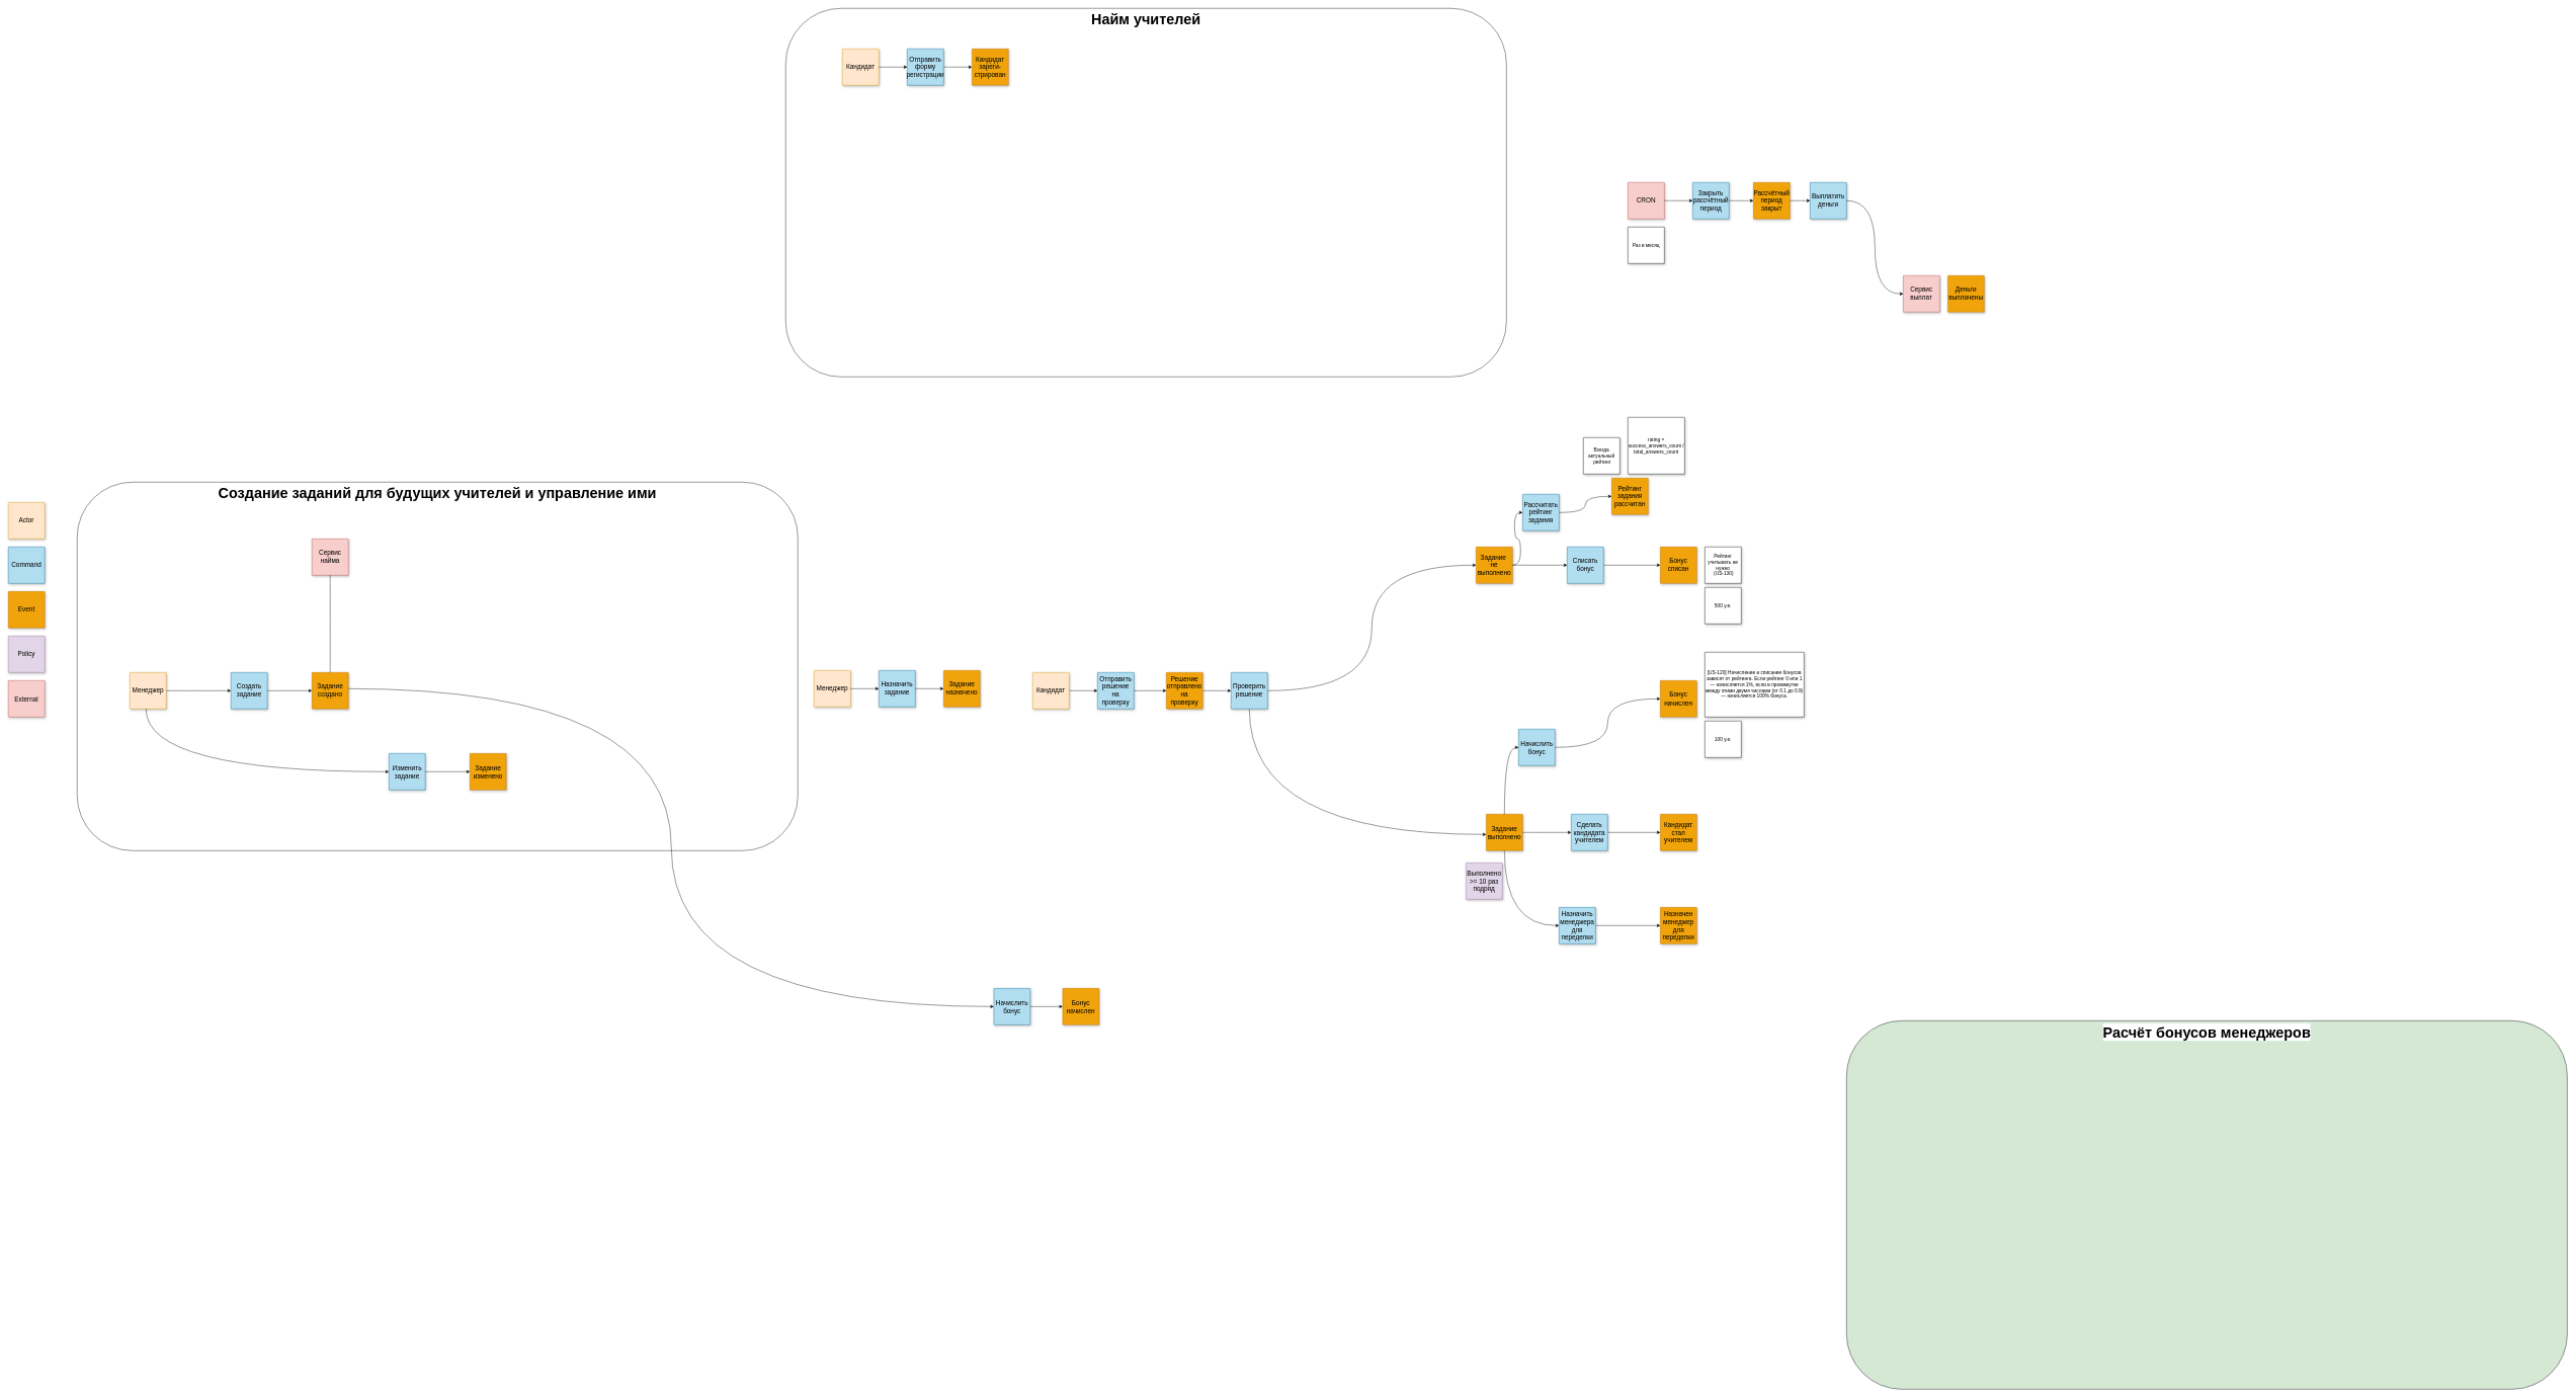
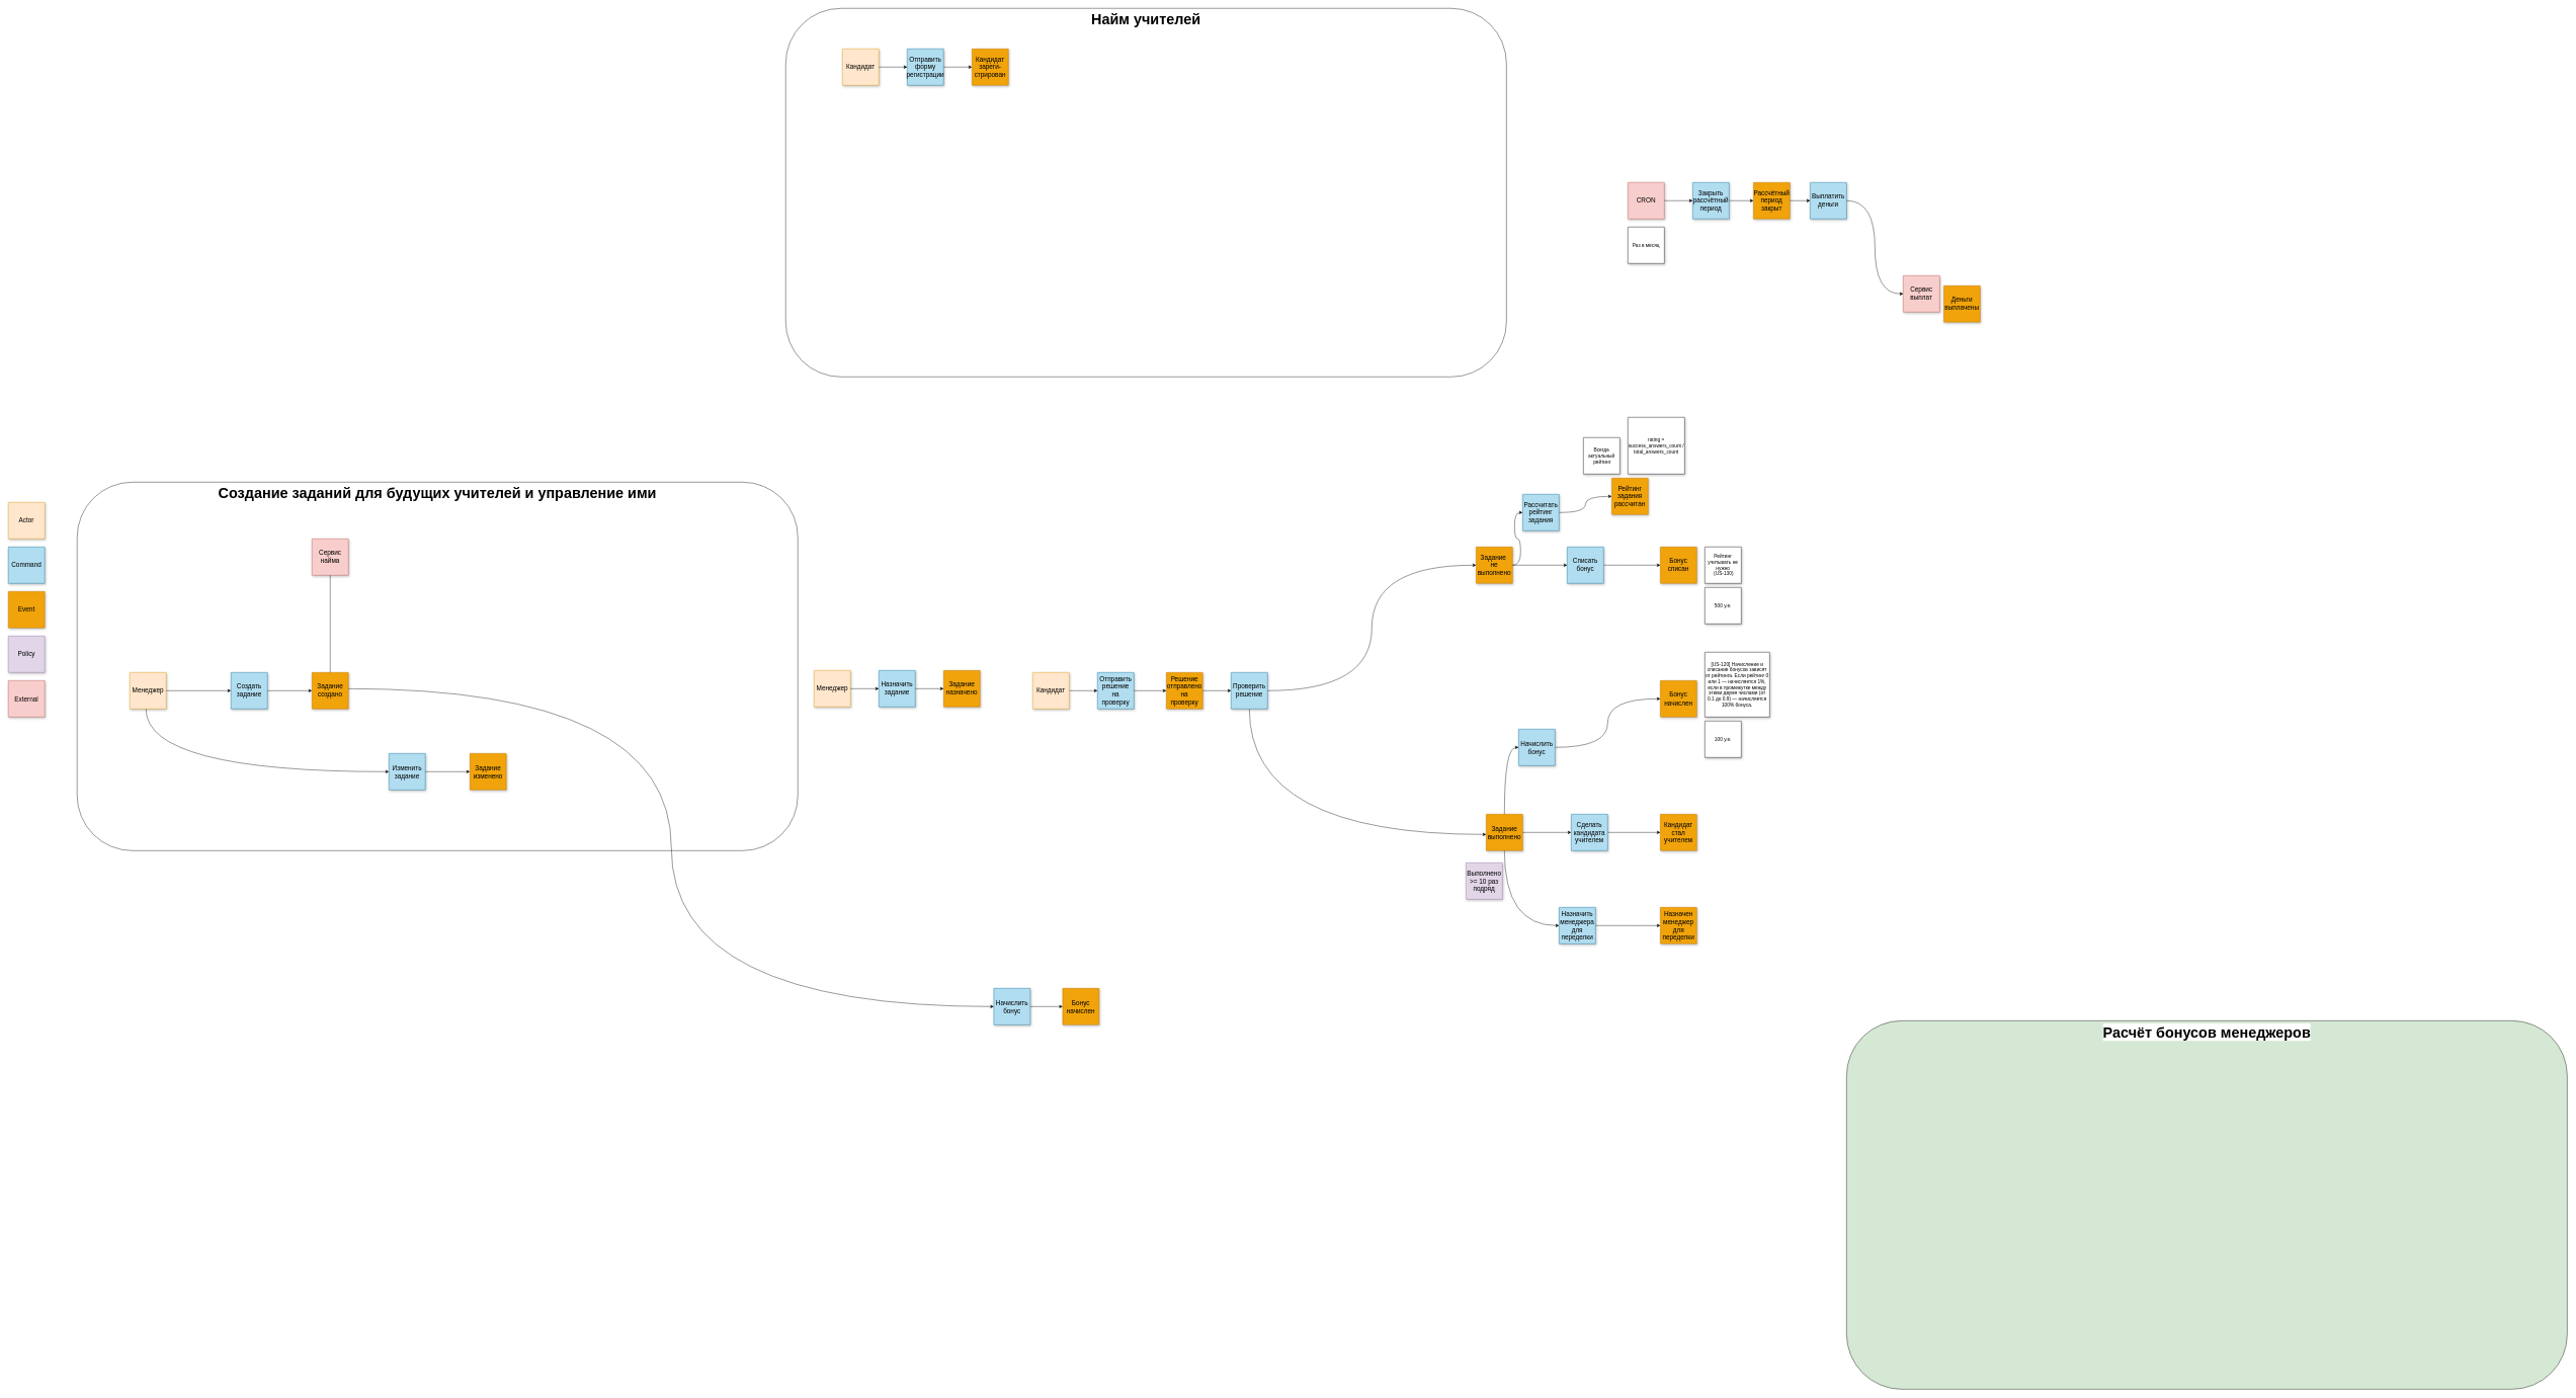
- <mxCell id="77" value="&lt;span style=&quot;font-size: 16px;&quot;&gt;Деньги выплачены&lt;/span&gt;" style="shape=note;whiteSpace=wrap;html=1;backgroundOutline=1;darkOpacity=0.05;fillColor=#f0a30a;strokeColor=#BD7000;fillStyle=solid;direction=west;gradientDirection=north;shadow=1;size=0;pointerEvents=1;fontColor=#000000;" vertex="1" parent="1"><mxGeometry x="4810" y="680" width="90" height="90" as="geometry" /></mxCell>
+ <mxCell id="77" value="&lt;span style=&quot;font-size: 16px;&quot;&gt;Деньги выплачены&lt;/span&gt;" style="shape=note;whiteSpace=wrap;html=1;backgroundOutline=1;darkOpacity=0.05;fillColor=#f0a30a;strokeColor=#BD7000;fillStyle=solid;direction=west;gradientDirection=north;shadow=1;size=0;pointerEvents=1;fontColor=#000000;" vertex="1" parent="1"><mxGeometry x="4800" y="705" width="90" height="90" as="geometry" /></mxCell>
- <mxCell id="34" value="[US-120] Начисление и списание бонусов зависят от рейтинга. Если рейтинг 0 или 1 — начисляется 1%, если в промежутке между этими двумя числами (от 0.1 до 0.9) — начисляется 100% бонуса." style="shape=note;whiteSpace=wrap;html=1;backgroundOutline=1;darkOpacity=0.05;fillStyle=solid;direction=west;gradientDirection=north;shadow=1;size=0;pointerEvents=1;" vertex="1" parent="1"><mxGeometry x="4210" y="1610" width="245" height="160" as="geometry" /></mxCell>
+ <mxCell id="34" value="[US-120] Начисление и списание бонусов зависят от рейтинга. Если рейтинг 0 или 1 — начисляется 1%, если в промежутке между этими двумя числами (от 0.1 до 0.9) — начисляется 100% бонуса." style="shape=note;whiteSpace=wrap;html=1;backgroundOutline=1;darkOpacity=0.05;fillStyle=solid;direction=west;gradientDirection=north;shadow=1;size=0;pointerEvents=1;" vertex="1" parent="1"><mxGeometry x="4210" y="1610" width="160" height="160" as="geometry" /></mxCell>
